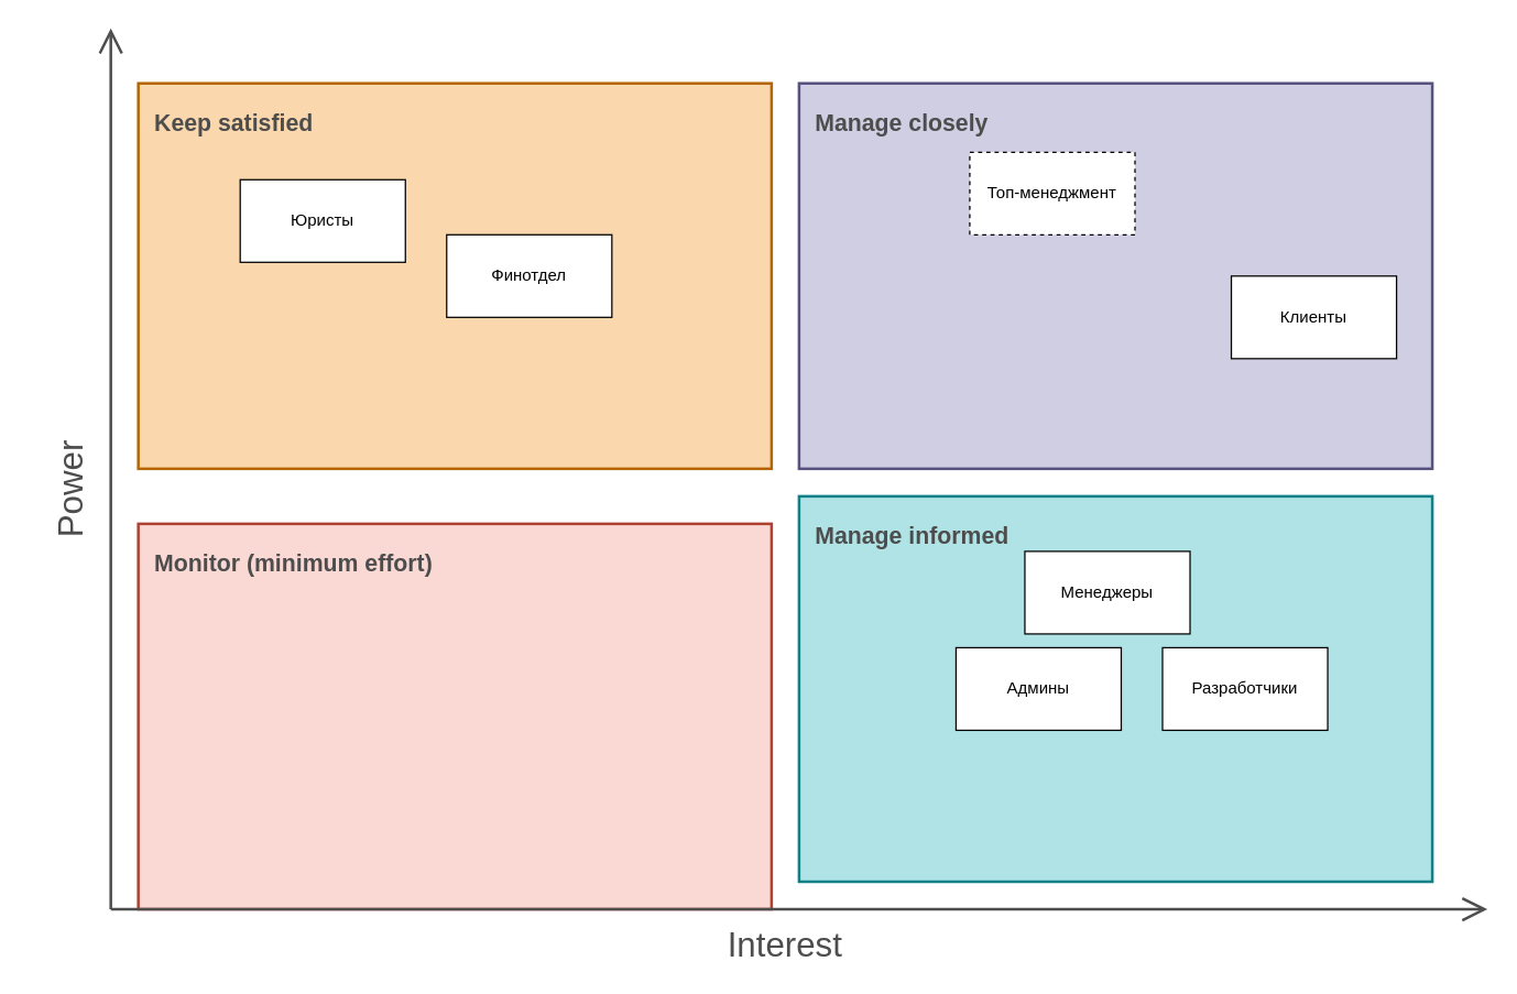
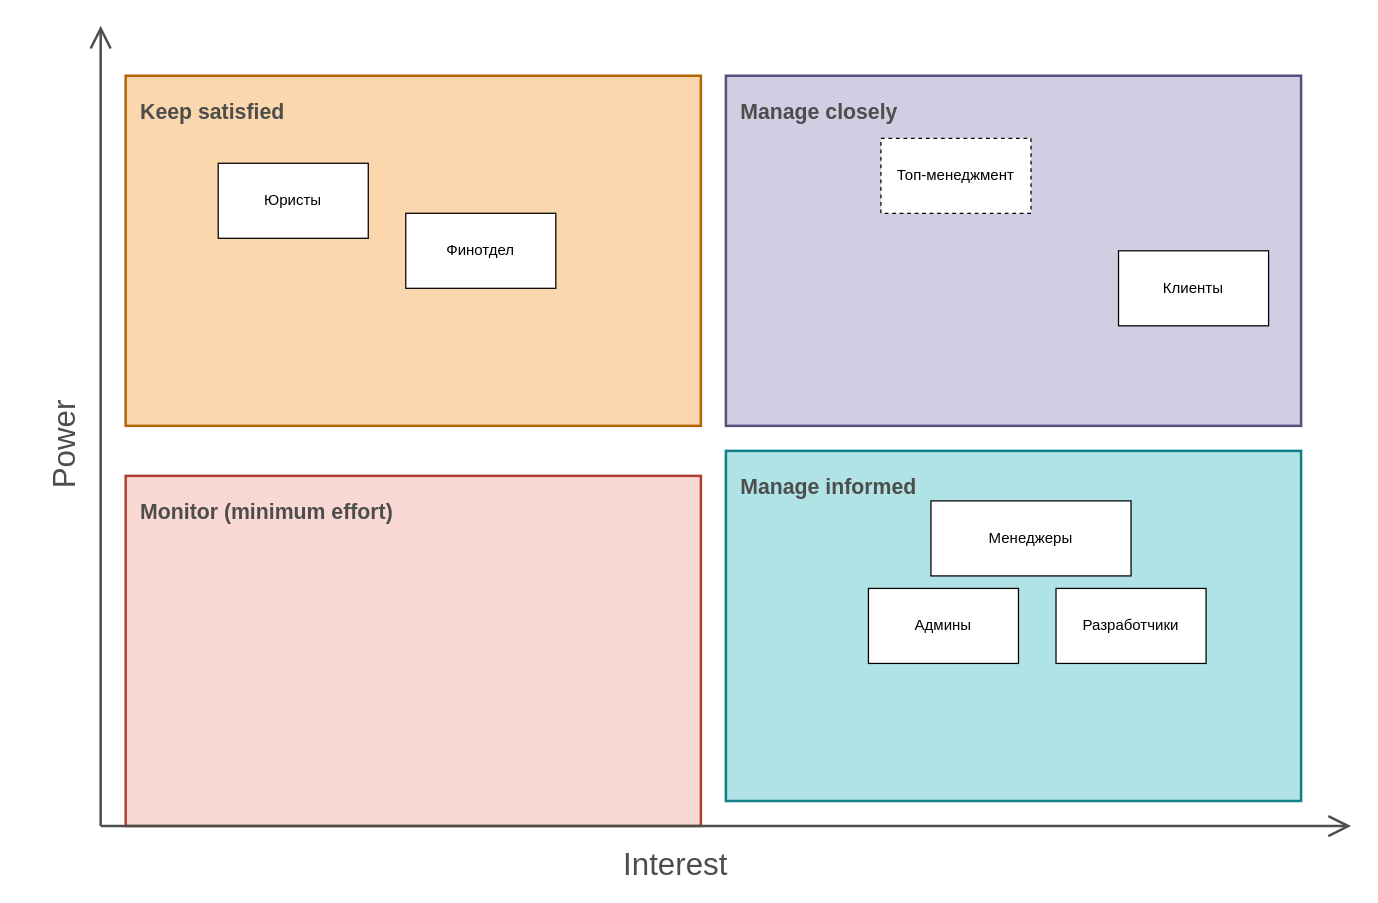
- <mxCell id="11" value="Менеджеры" style="rounded=0;whiteSpace=wrap;html=1;" vertex="1" parent="1"><mxGeometry x="744" y="400" width="120" height="60" as="geometry" /></mxCell>
+ <mxCell id="11" value="Менеджеры" style="rounded=0;whiteSpace=wrap;html=1;" vertex="1" parent="1"><mxGeometry x="744" y="400" width="160" height="60" as="geometry" /></mxCell>
- <mxCell id="6" value="Interest" style="text;strokeColor=none;fillColor=none;html=1;align=center;verticalAlign=middle;whiteSpace=wrap;rounded=0;hachureGap=4;fontSize=25;fontColor=#4D4D4D;" vertex="1" parent="1"><mxGeometry x="540" y="670" width="60" height="30" as="geometry" /></mxCell>
+ <mxCell id="6" value="Interest" style="text;strokeColor=none;fillColor=none;html=1;align=center;verticalAlign=middle;whiteSpace=wrap;rounded=0;hachureGap=4;fontSize=25;fontColor=#4D4D4D;" vertex="1" parent="1"><mxGeometry x="510" y="675" width="60" height="30" as="geometry" /></mxCell>
